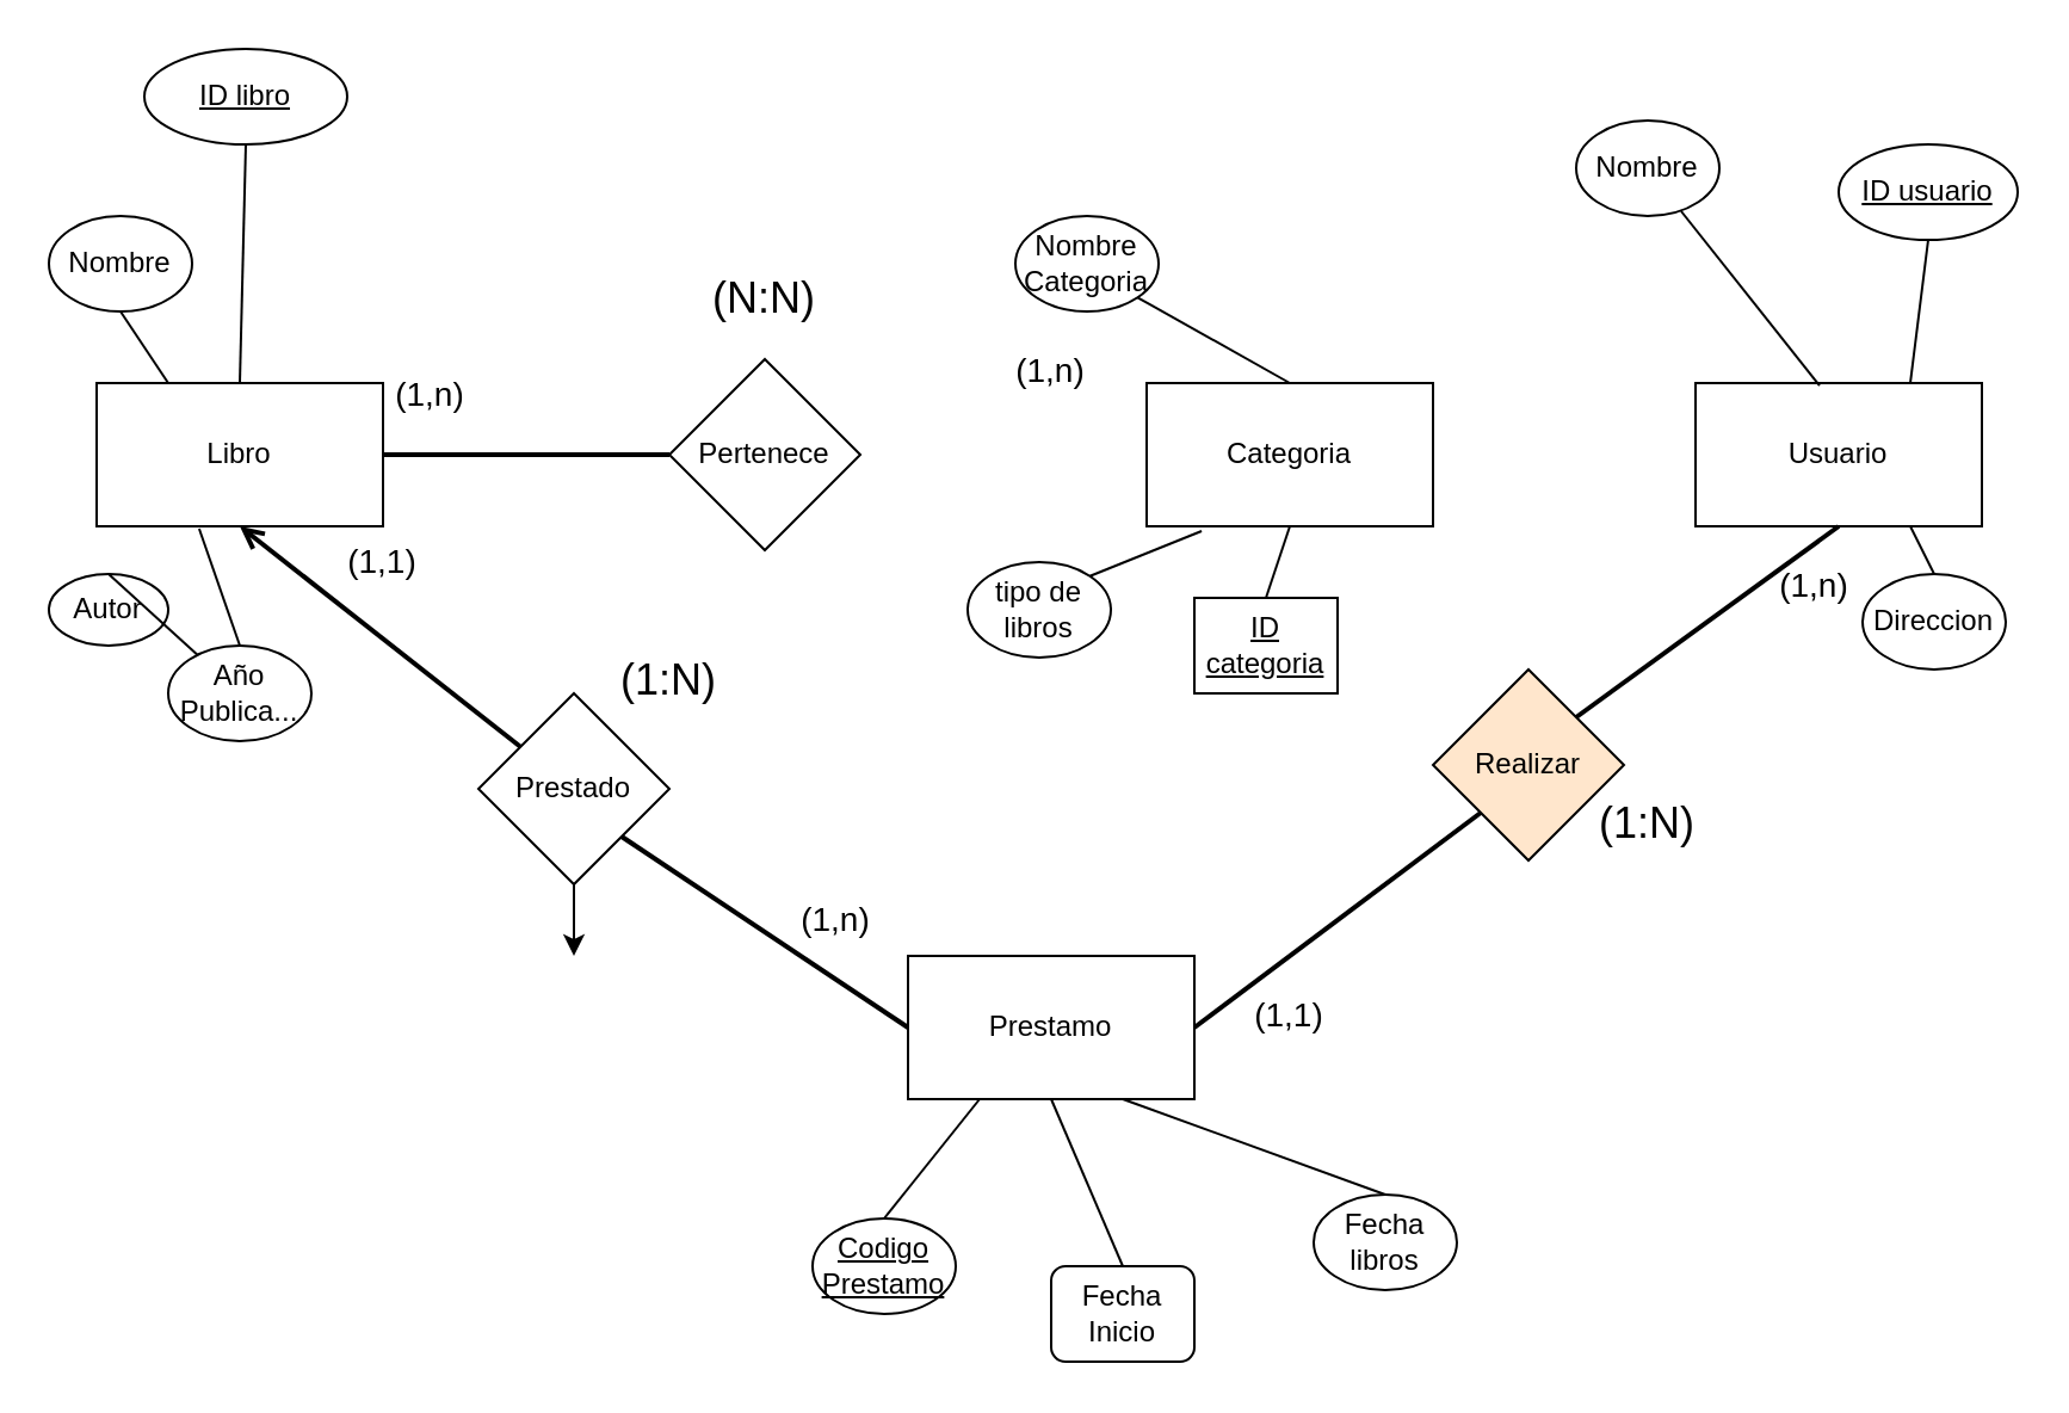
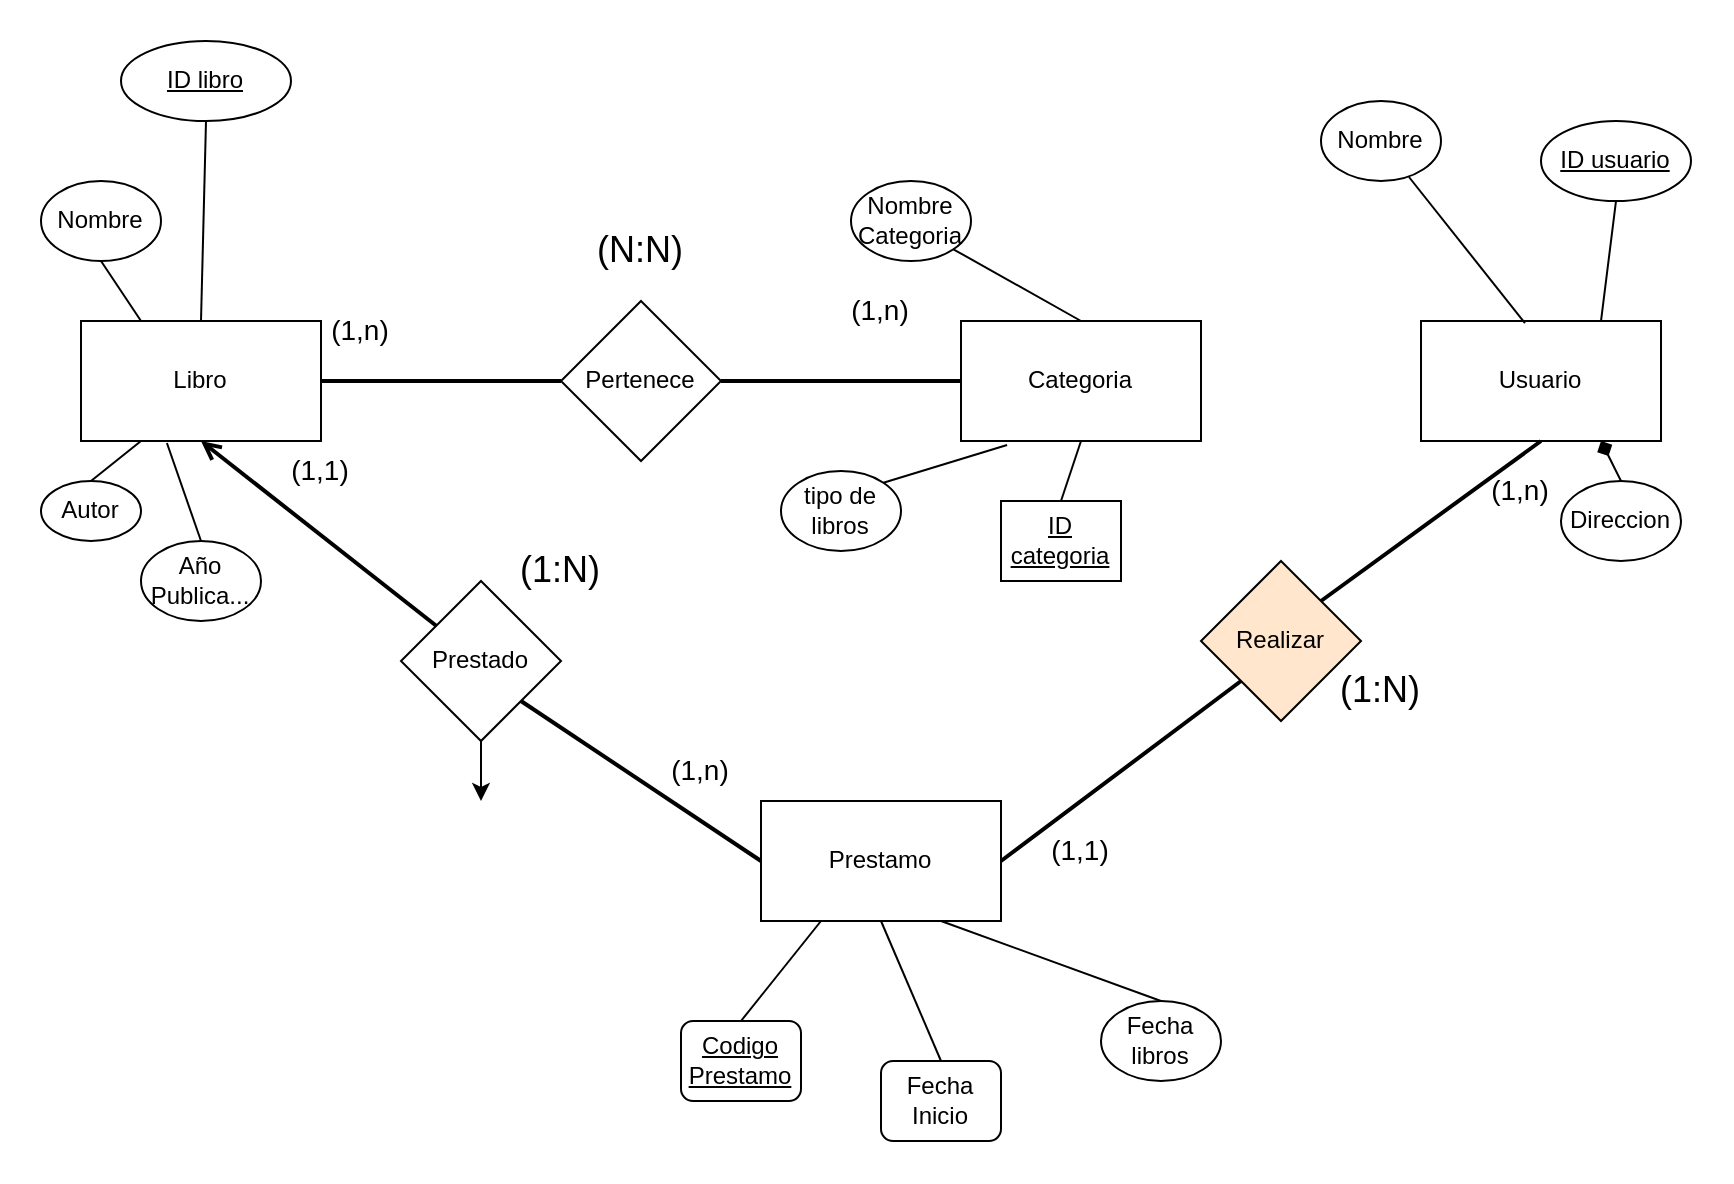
+ <mxCell id="6" value="" style="endArrow=none;html=1;rounded=0;entryX=0;entryY=0.5;entryDx=0;entryDy=0;exitX=1;exitY=0.5;exitDx=0;exitDy=0;strokeWidth=2;" edge="1" parent="1" source="9" target="4"><mxGeometry width="50" height="50" relative="1" as="geometry"><mxPoint x="570" y="250" as="sourcePoint" /><mxPoint x="620" y="200" as="targetPoint" /></mxGeometry></mxCell>
- <mxCell id="42" value="" style="endArrow=none;html=1;rounded=0;exitX=0.5;exitY=0;exitDx=0;exitDy=0;entryX=0.75;entryY=1;entryDx=0;entryDy=0;" edge="1" parent="1" source="24" target="3"><mxGeometry width="50" height="50" relative="1" as="geometry"><mxPoint x="690" y="250" as="sourcePoint" /><mxPoint x="740" y="200" as="targetPoint" /></mxGeometry></mxCell>
+ <mxCell id="42" value="" style="endArrow=diamond;html=1;rounded=0;exitX=0.5;exitY=0;exitDx=0;exitDy=0;entryX=0.75;entryY=1;entryDx=0;entryDy=0;" edge="1" parent="1" source="24" target="3"><mxGeometry width="50" height="50" relative="1" as="geometry"><mxPoint x="690" y="250" as="sourcePoint" /><mxPoint x="740" y="200" as="targetPoint" /></mxGeometry></mxCell>
- <mxCell id="18" value="tipo de libros" style="ellipse;whiteSpace=wrap;html=1;" vertex="1" parent="1"><mxGeometry x="405" y="235" width="60" height="40" as="geometry" /></mxCell>
+ <mxCell id="18" value="tipo de libros" style="ellipse;whiteSpace=wrap;html=1;" vertex="1" parent="1"><mxGeometry x="390" y="235" width="60" height="40" as="geometry" /></mxCell>
- <mxCell id="28" value="" style="endArrow=none;html=1;rounded=0;exitX=0.5;exitY=0;exitDx=0;exitDy=0;" edge="1" parent="1" source="13" target="14"><mxGeometry width="50" height="50" relative="1" as="geometry"><mxPoint x="80" y="170" as="sourcePoint" /><mxPoint x="60" y="140" as="targetPoint" /></mxGeometry></mxCell>
+ <mxCell id="28" value="" style="endArrow=none;html=1;rounded=0;entryX=0.25;entryY=1;entryDx=0;entryDy=0;exitX=0.5;exitY=0;exitDx=0;exitDy=0;" edge="1" parent="1" source="13" target="2"><mxGeometry width="50" height="50" relative="1" as="geometry"><mxPoint x="80" y="170" as="sourcePoint" /><mxPoint x="60" y="140" as="targetPoint" /></mxGeometry></mxCell>
- <mxCell id="17" value="&lt;u&gt;Codigo Prestamo&lt;/u&gt;" style="ellipse;whiteSpace=wrap;html=1;" vertex="1" parent="1"><mxGeometry x="340" y="510" width="60" height="40" as="geometry" /></mxCell>
+ <mxCell id="17" value="&lt;u&gt;Codigo Prestamo&lt;/u&gt;" style="whiteSpace=wrap;html=1;rounded=1;" vertex="1" parent="1"><mxGeometry x="340" y="510" width="60" height="40" as="geometry" /></mxCell>
